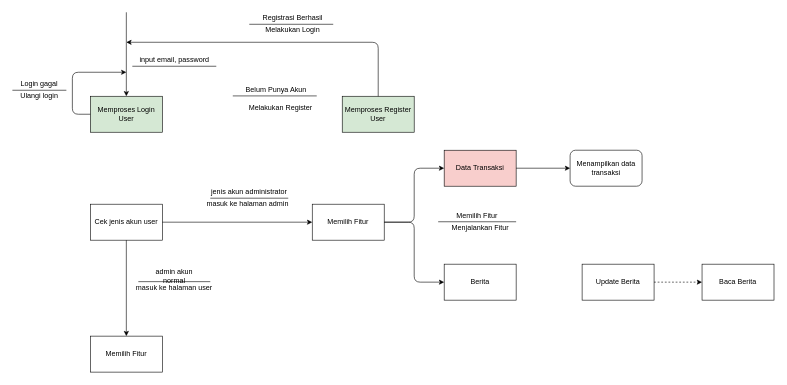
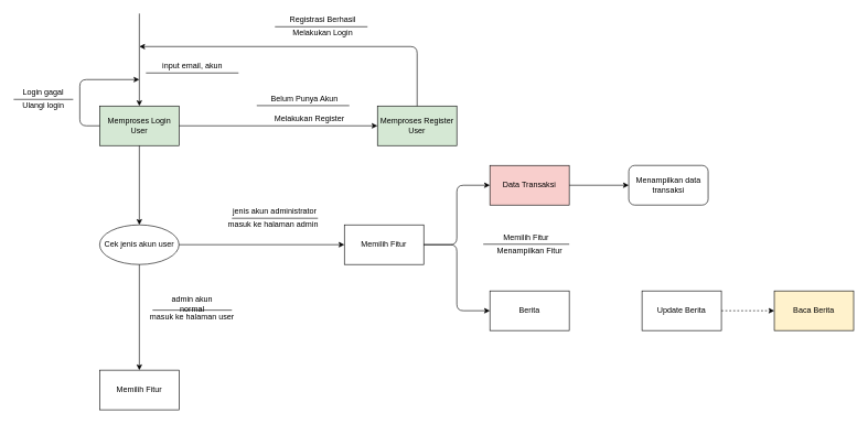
- <mxCell id="34" value="input email, password" style="text;html=1;strokeColor=none;fillColor=none;align=center;verticalAlign=middle;whiteSpace=wrap;rounded=0;" vertex="1" parent="1"><mxGeometry x="222.5" y="90" width="135" height="20" as="geometry" /></mxCell>
+ <mxCell id="34" value="input email, akun" style="text;html=1;strokeColor=none;fillColor=none;align=center;verticalAlign=middle;whiteSpace=wrap;rounded=0;" vertex="1" parent="1"><mxGeometry x="222.5" y="90" width="135" height="20" as="geometry" /></mxCell>
+ <mxCell id="37" value="" style="endArrow=classic;html=1;exitX=1;exitY=0.5;exitDx=0;exitDy=0;entryX=0;entryY=0.5;entryDx=0;entryDy=0;" edge="1" parent="1" source="2" target="33"><mxGeometry width="50" height="50" relative="1" as="geometry"><mxPoint x="410" y="190" as="sourcePoint" /><mxPoint x="460" y="140" as="targetPoint" /></mxGeometry></mxCell>
+ <mxCell id="8" value="" style="endArrow=classic;html=1;exitX=0.5;exitY=1;exitDx=0;exitDy=0;entryX=0.5;entryY=0;entryDx=0;entryDy=0;" edge="1" parent="1" source="2" target="12"><mxGeometry width="50" height="50" relative="1" as="geometry"><mxPoint x="390" y="290" as="sourcePoint" /><mxPoint x="210" y="320" as="targetPoint" /></mxGeometry></mxCell>
- <mxCell id="12" value="Cek jenis akun user" style="rounded=0;whiteSpace=wrap;html=1;" vertex="1" parent="1"><mxGeometry x="150" y="340" width="120" height="60" as="geometry" /></mxCell>
+ <mxCell id="12" value="Cek jenis akun user" style="ellipse;whiteSpace=wrap;html=1;" vertex="1" parent="1"><mxGeometry x="150" y="340" width="120" height="60" as="geometry" /></mxCell>
- <mxCell id="17" value="Menjalankan Fitur" style="text;html=1;strokeColor=none;fillColor=none;align=center;verticalAlign=middle;whiteSpace=wrap;rounded=0;" vertex="1" parent="1"><mxGeometry x="727.5" y="370" width="145" height="20" as="geometry" /></mxCell>
+ <mxCell id="17" value="Menampilkan Fitur" style="text;html=1;strokeColor=none;fillColor=none;align=center;verticalAlign=middle;whiteSpace=wrap;rounded=0;" vertex="1" parent="1"><mxGeometry x="727.5" y="370" width="145" height="20" as="geometry" /></mxCell>
- <mxCell id="26" value="Baca Berita" style="rounded=0;whiteSpace=wrap;html=1;" vertex="1" parent="1"><mxGeometry x="1170" y="440" width="120" height="60" as="geometry" /></mxCell>
+ <mxCell id="26" value="Baca Berita" style="rounded=0;whiteSpace=wrap;html=1;fillColor=#fff2cc;" vertex="1" parent="1"><mxGeometry x="1170" y="440" width="120" height="60" as="geometry" /></mxCell>
